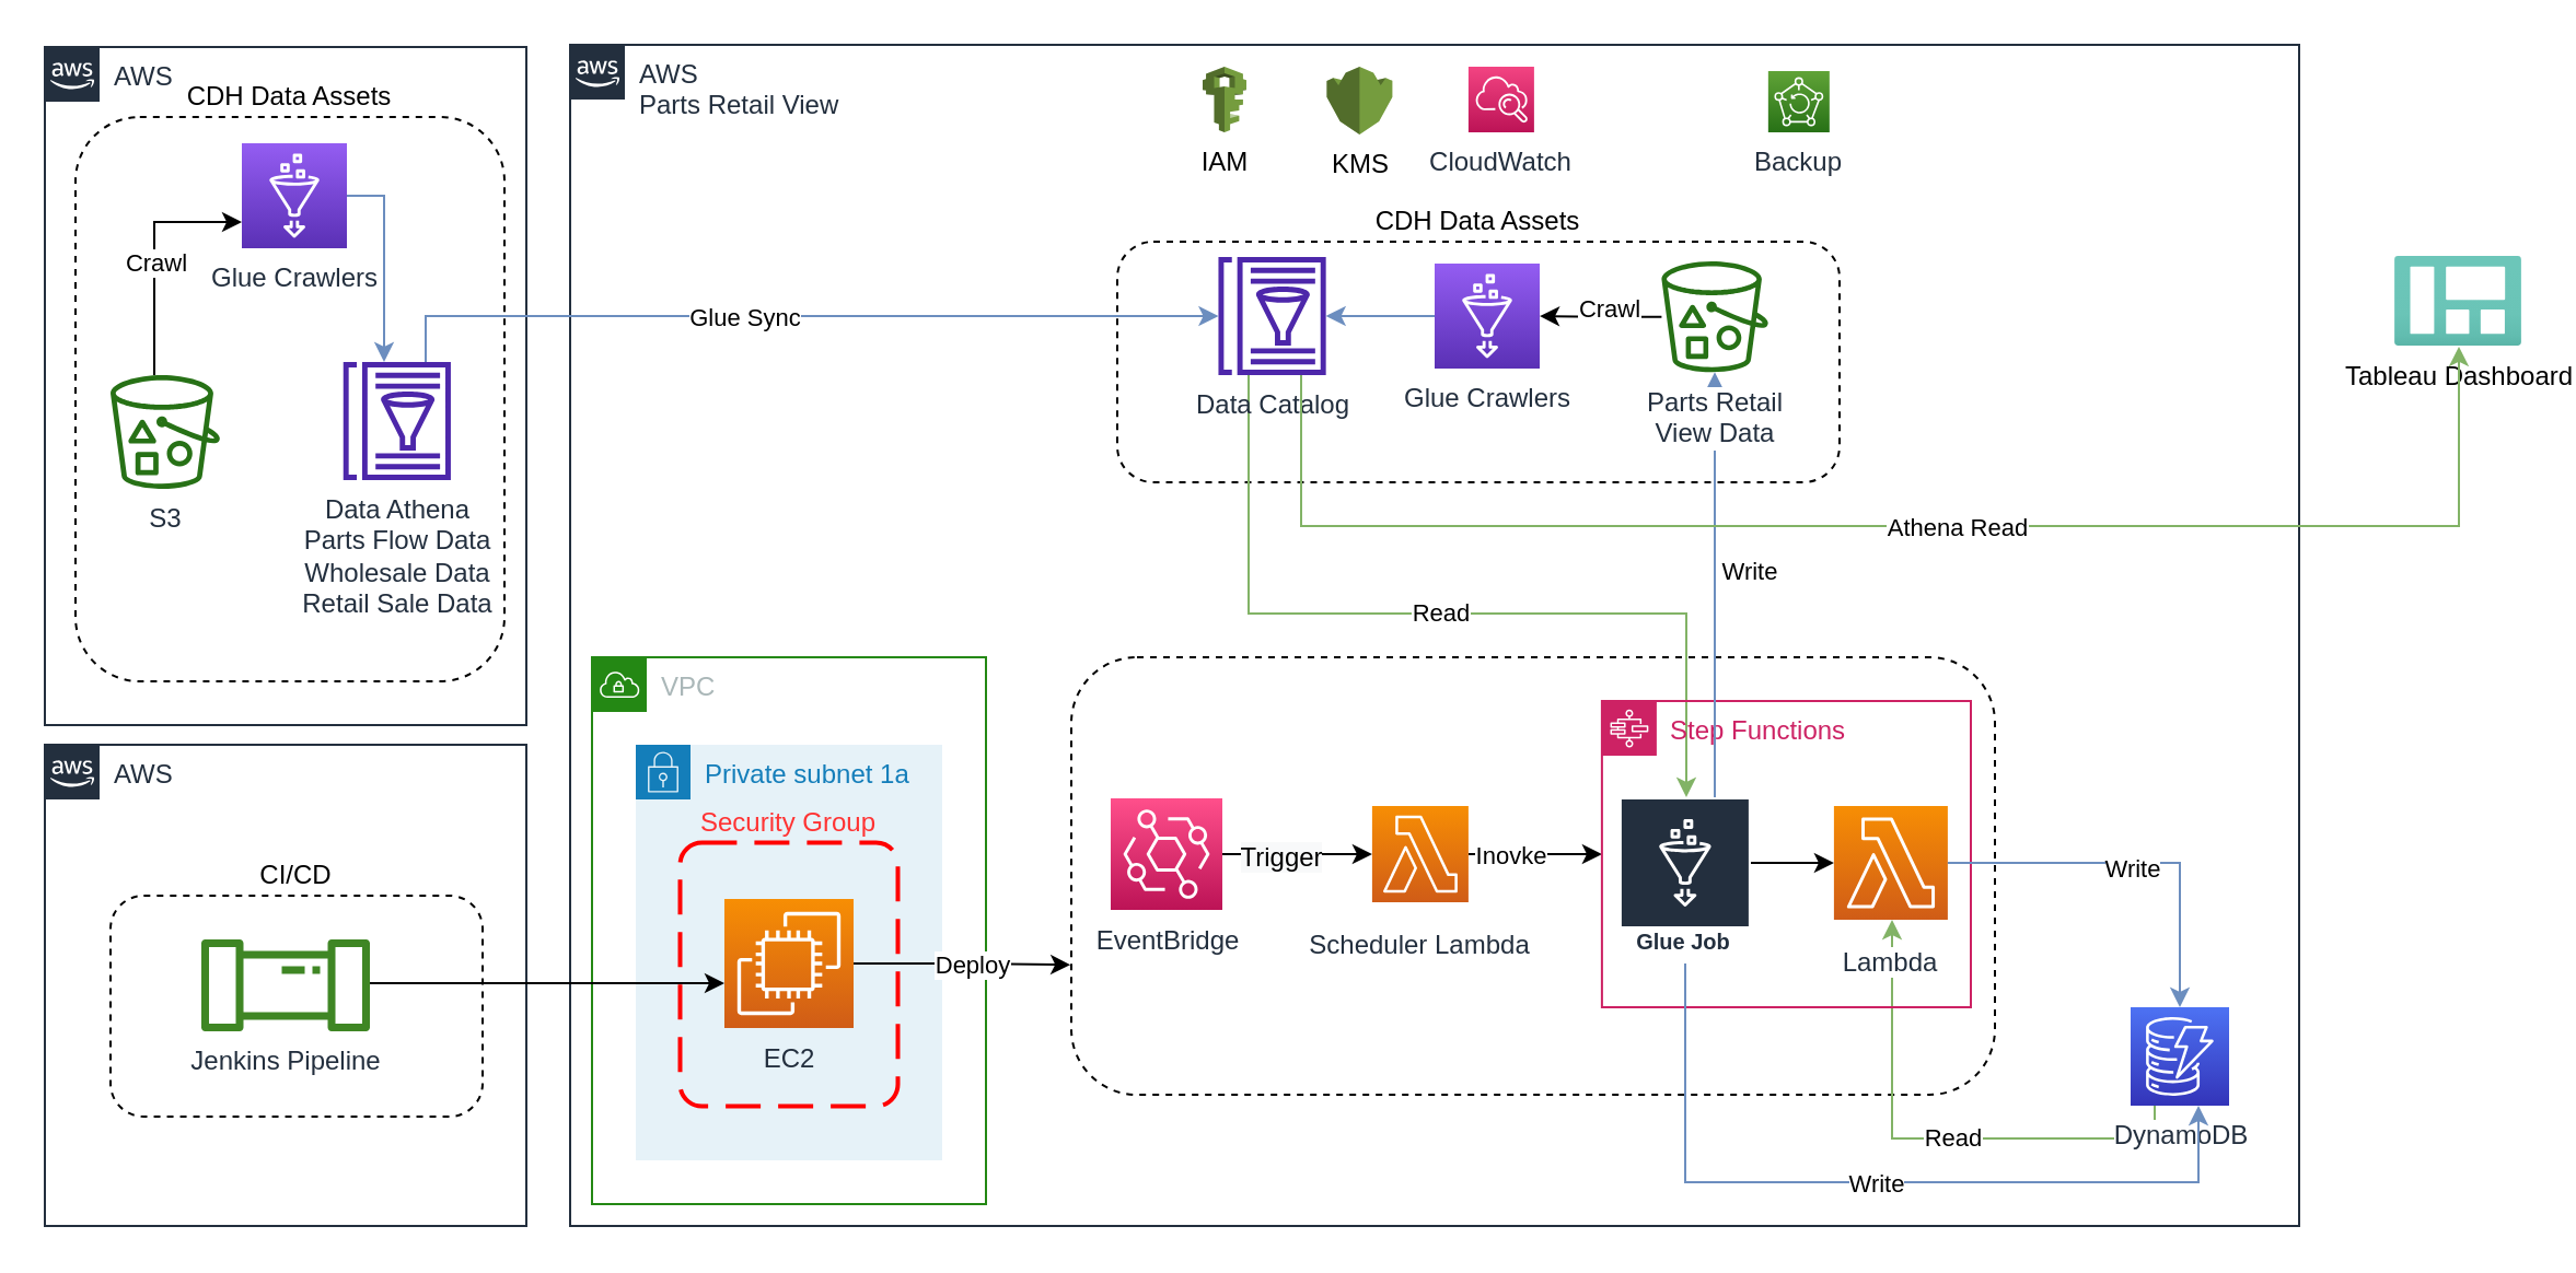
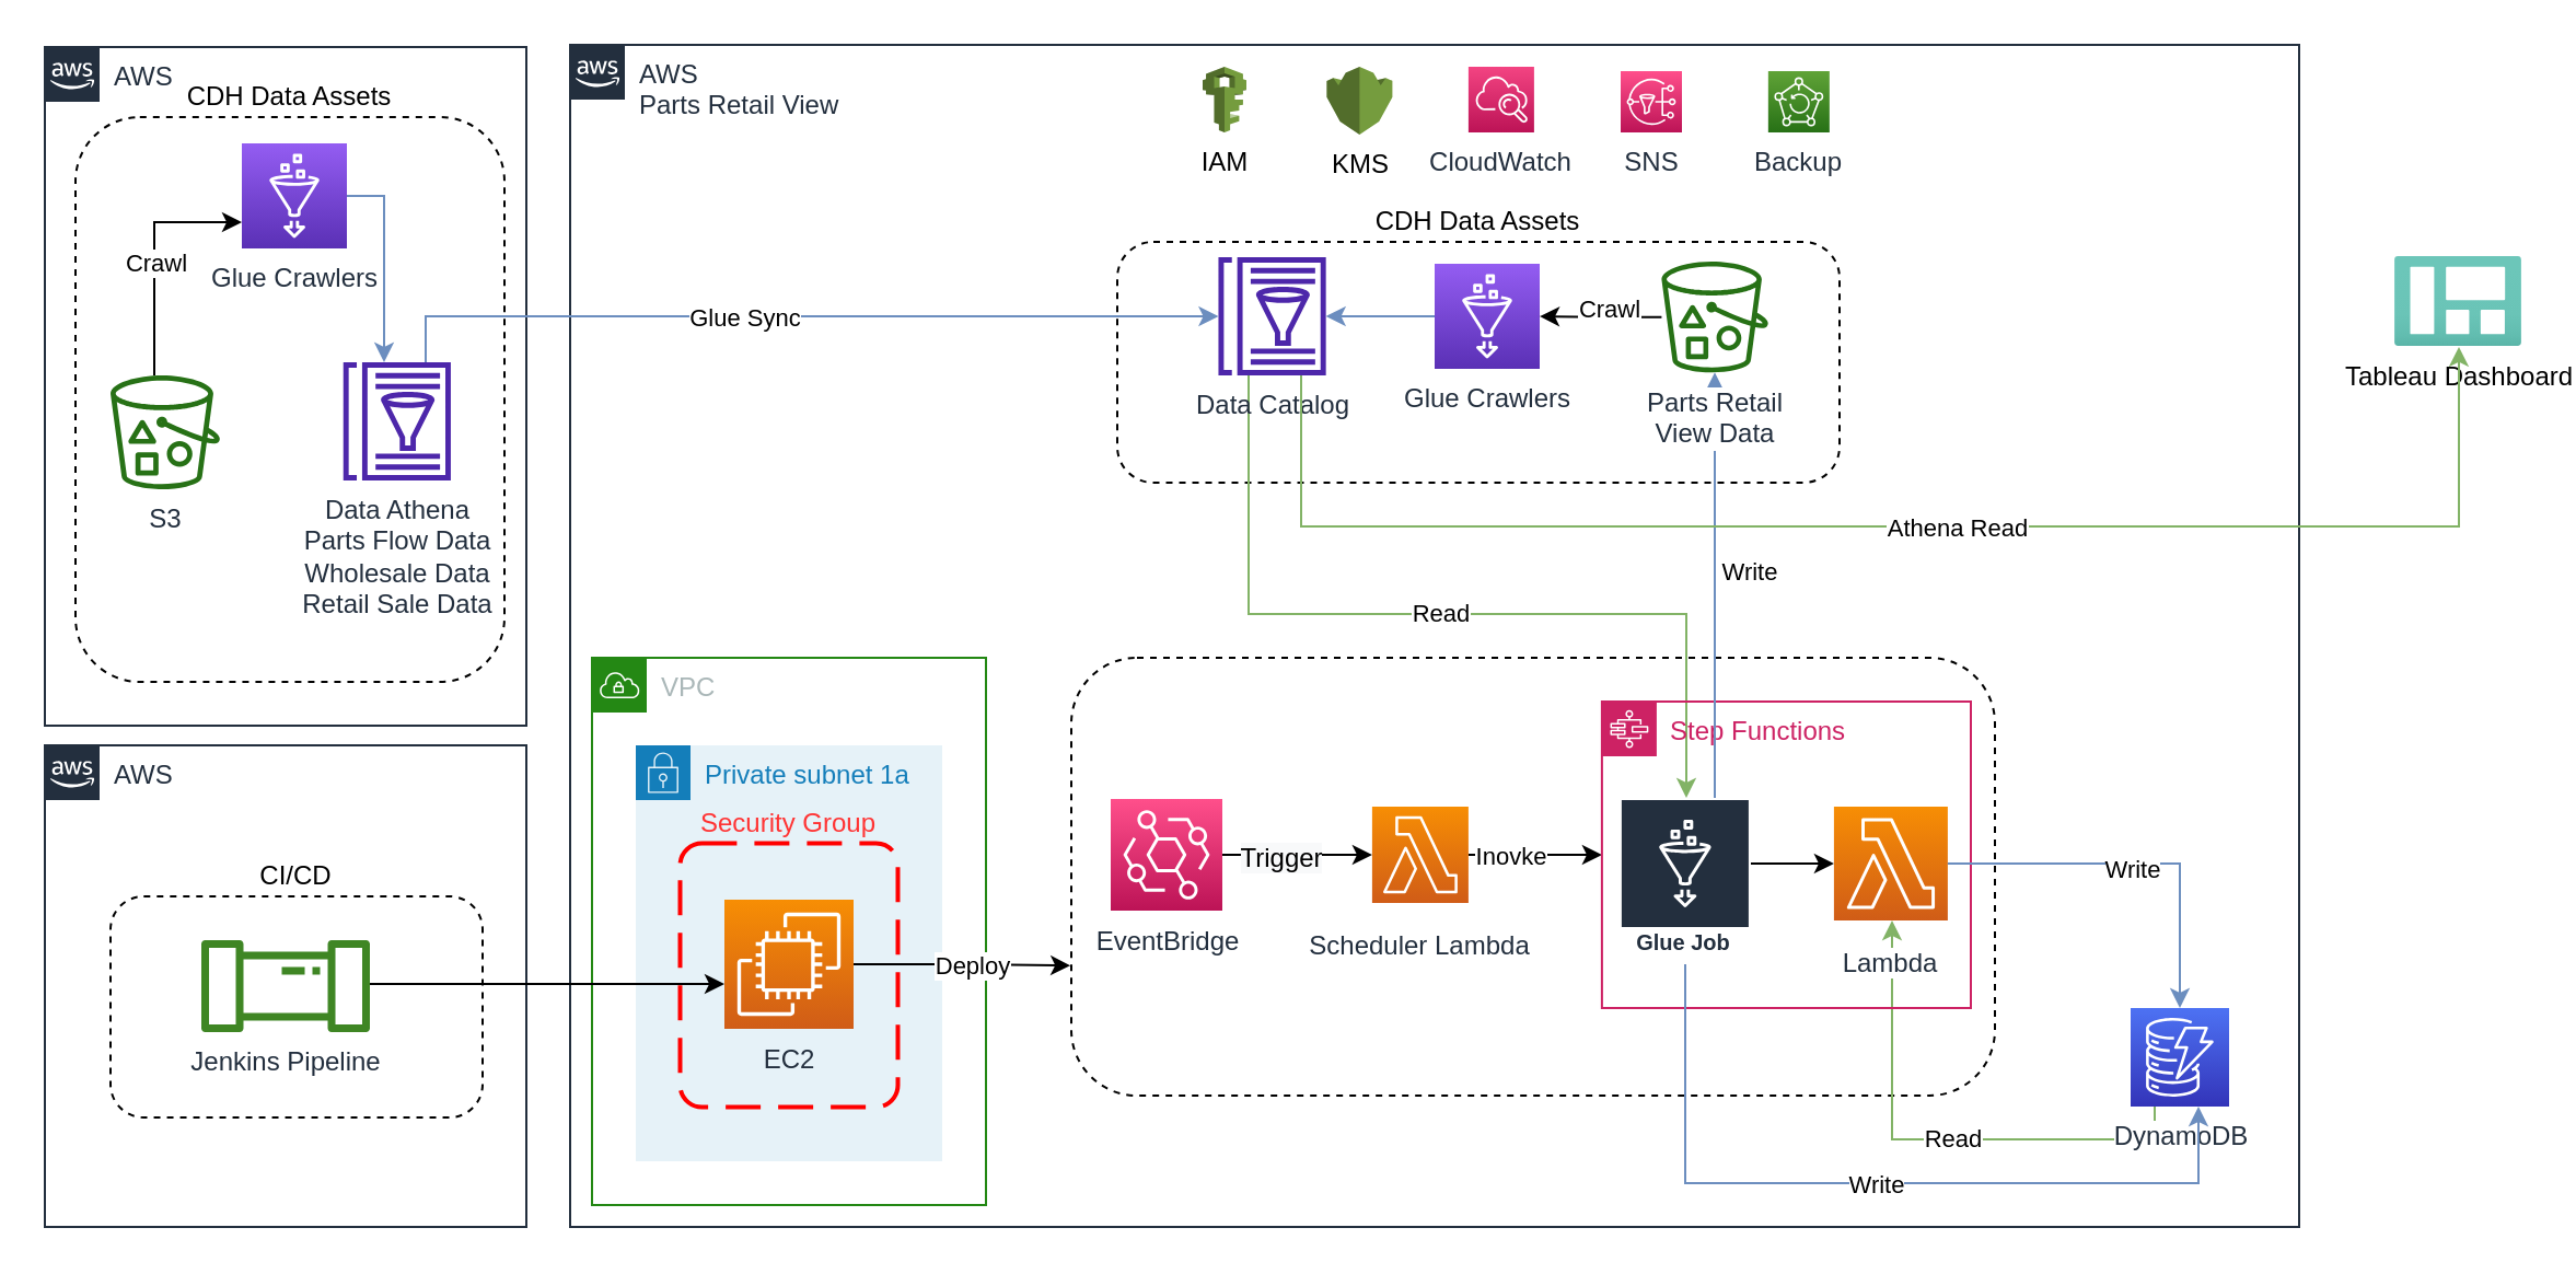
+ <mxCell id="26" value="SNS" style="sketch=0;points=[[0,0,0],[0.25,0,0],[0.5,0,0],[0.75,0,0],[1,0,0],[0,1,0],[0.25,1,0],[0.5,1,0],[0.75,1,0],[1,1,0],[0,0.25,0],[0,0.5,0],[0,0.75,0],[1,0.25,0],[1,0.5,0],[1,0.75,0]];outlineConnect=0;fontColor=#232F3E;gradientColor=#FF4F8B;gradientDirection=north;fillColor=#BC1356;strokeColor=#ffffff;dashed=0;verticalLabelPosition=bottom;verticalAlign=top;align=center;html=1;fontSize=12;fontStyle=0;aspect=fixed;shape=mxgraph.aws4.resourceIcon;resIcon=mxgraph.aws4.sns;" parent="2" vertex="1"><mxGeometry x="480" y="12" width="28" height="28" as="geometry" /></mxCell>
